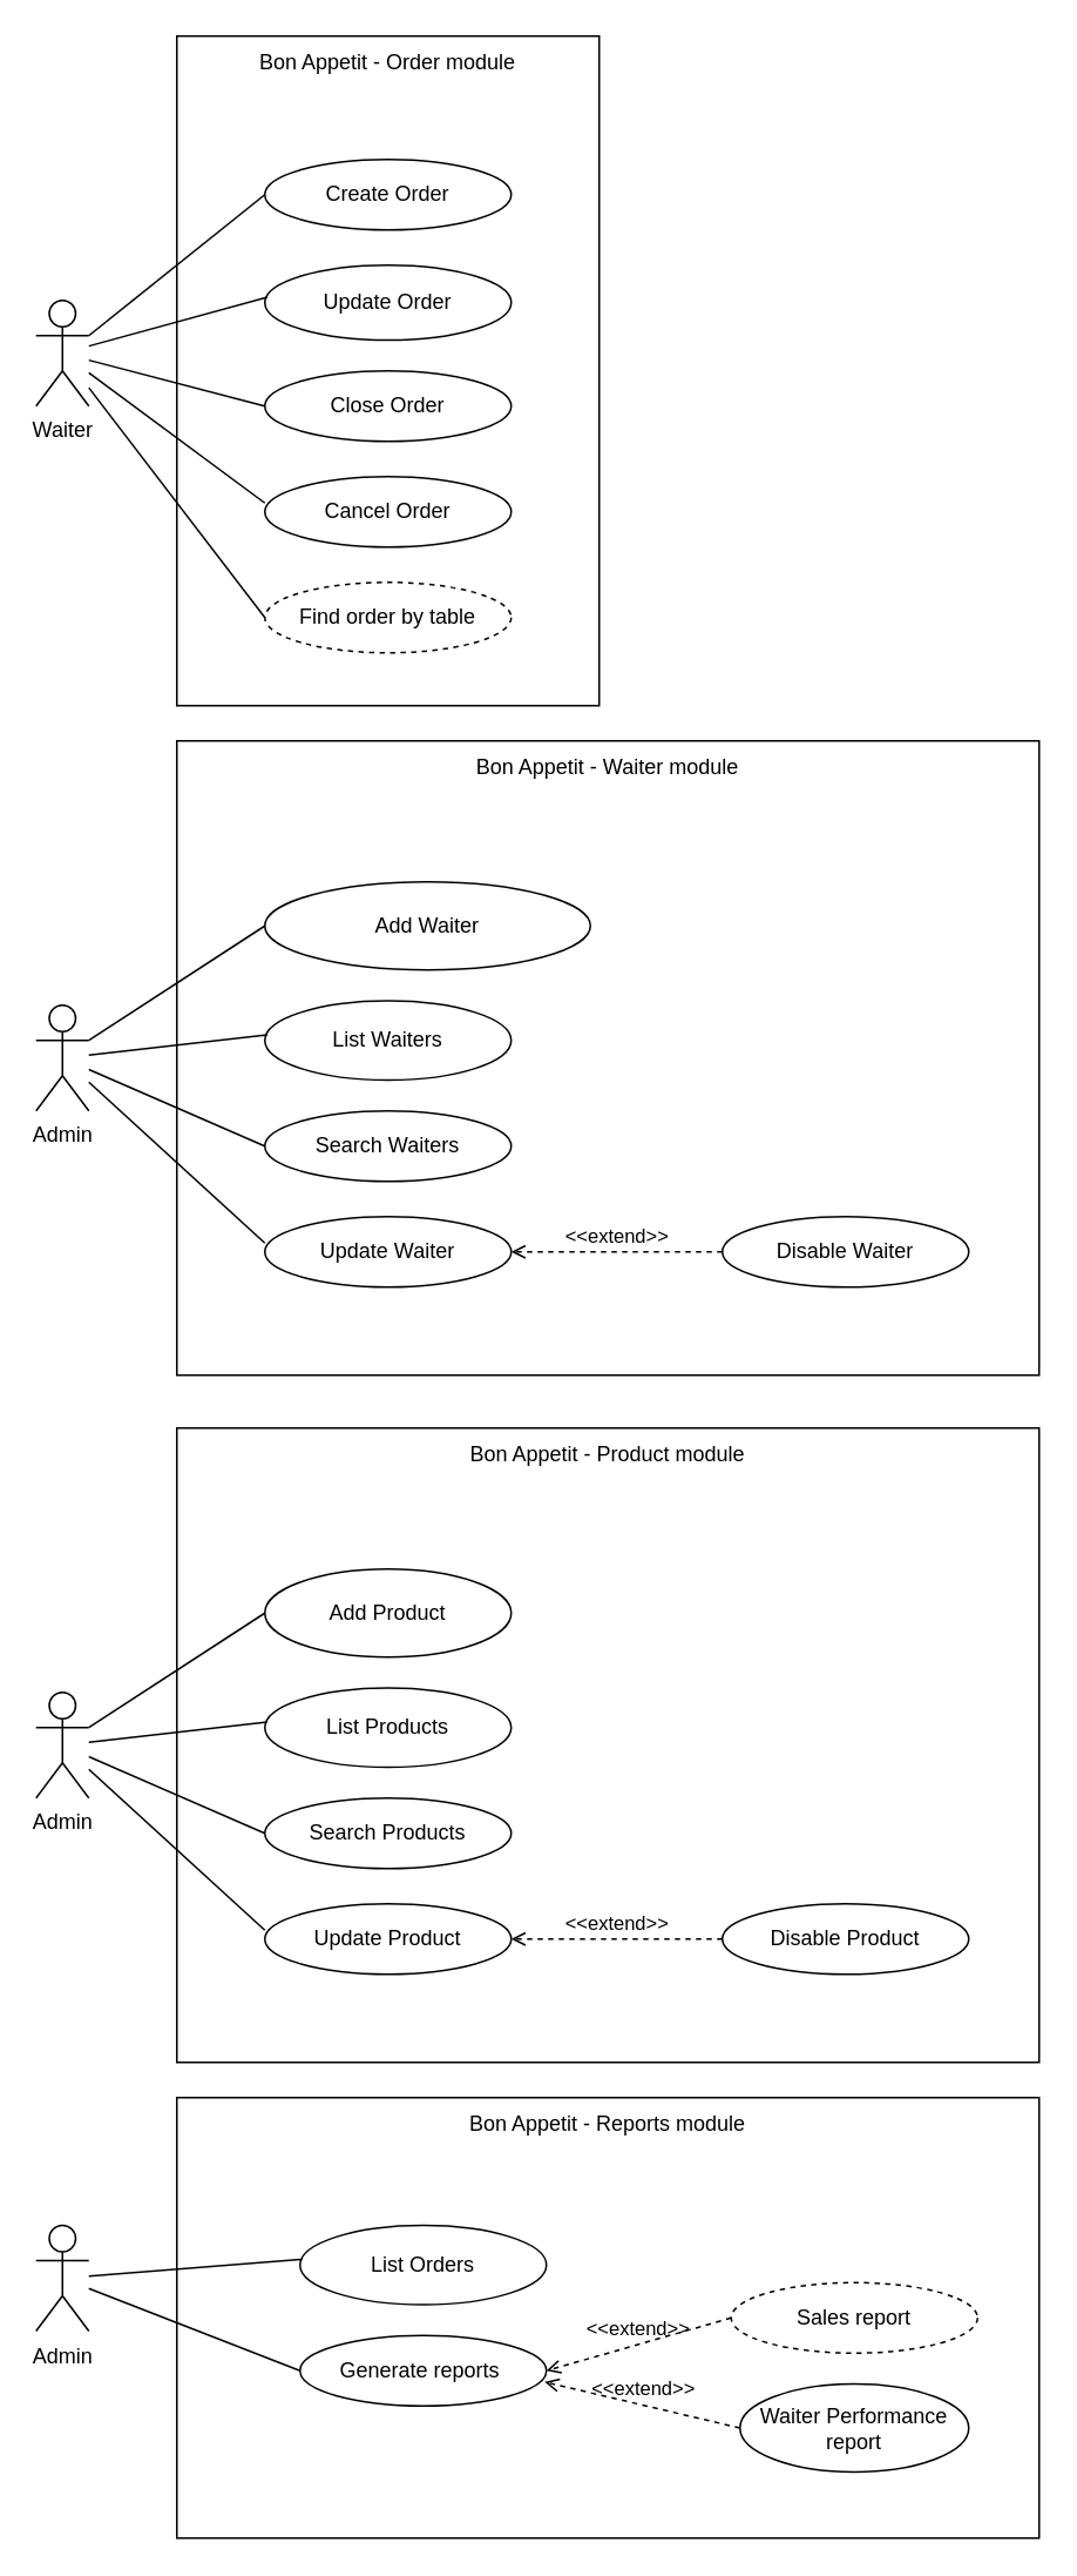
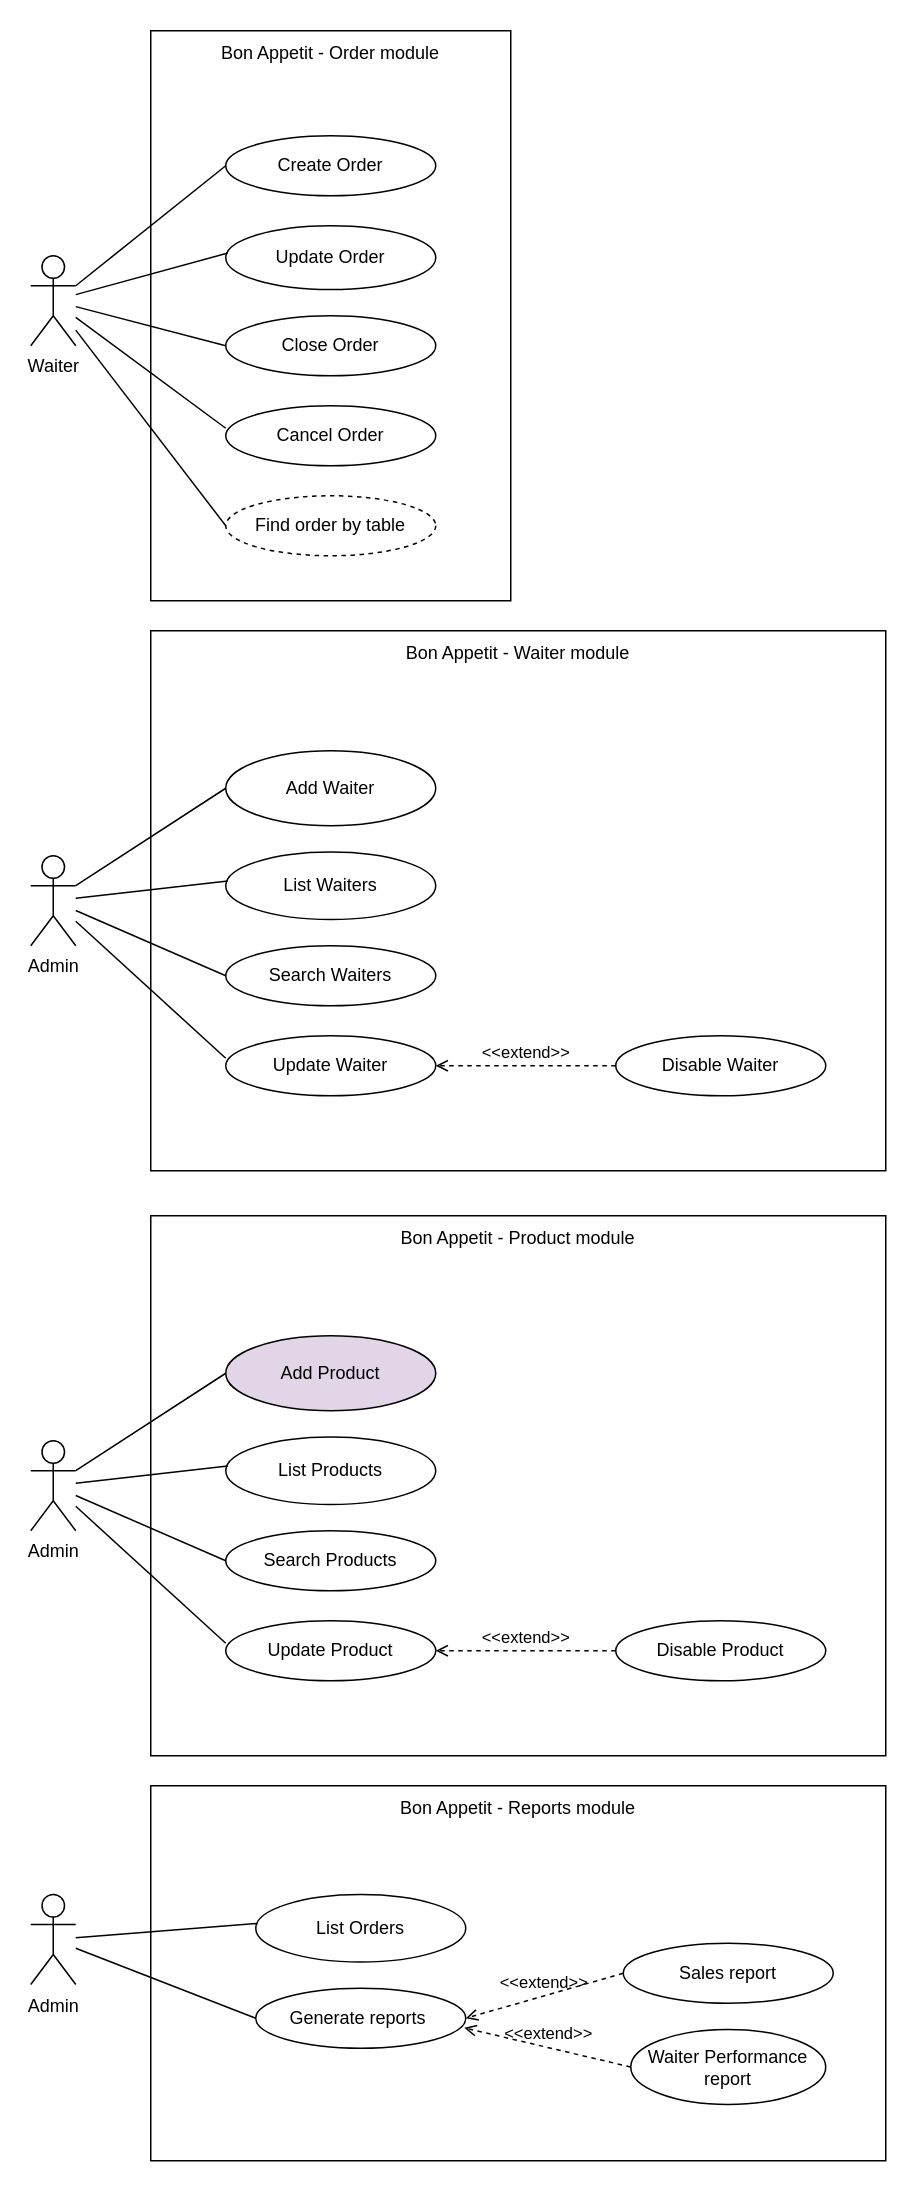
- <mxCell id="14" value="Add Waiter" style="ellipse;whiteSpace=wrap;html=1;" parent="1" vertex="1"><mxGeometry x="150" y="500" width="185" height="50" as="geometry" /></mxCell>
+ <mxCell id="14" value="Add Waiter" style="ellipse;whiteSpace=wrap;html=1;" parent="1" vertex="1"><mxGeometry x="150" y="500" width="140" height="50" as="geometry" /></mxCell>
- <mxCell id="27" value="Add Product" style="ellipse;whiteSpace=wrap;html=1;" parent="1" vertex="1"><mxGeometry x="150" y="890" width="140" height="50" as="geometry" /></mxCell>
+ <mxCell id="27" value="Add Product" style="ellipse;whiteSpace=wrap;html=1;fillColor=#e1d5e7;" parent="1" vertex="1"><mxGeometry x="150" y="890" width="140" height="50" as="geometry" /></mxCell>
- <mxCell id="47" value="Sales report" style="ellipse;whiteSpace=wrap;html=1;dashed=1;" parent="1" vertex="1"><mxGeometry x="415" y="1295" width="140" height="40" as="geometry" /></mxCell>
+ <mxCell id="47" value="Sales report" style="ellipse;whiteSpace=wrap;html=1;" parent="1" vertex="1"><mxGeometry x="415" y="1295" width="140" height="40" as="geometry" /></mxCell>
